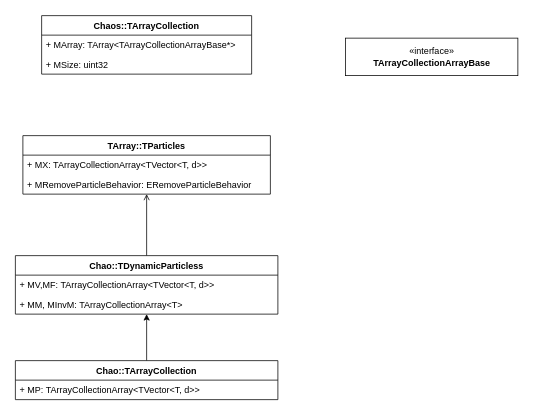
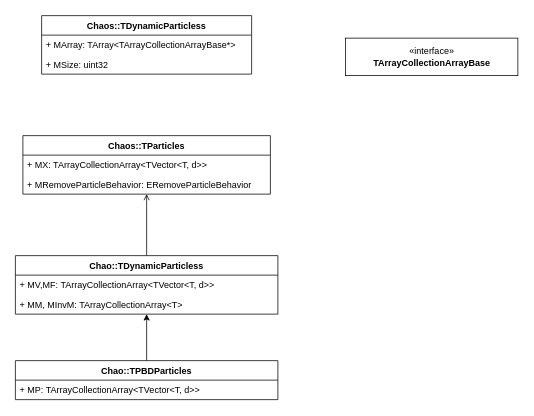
- <mxCell id="3" value="Chaos::TArrayCollection" style="swimlane;fontStyle=1;childLayout=stackLayout;horizontal=1;startSize=26;fillColor=none;horizontalStack=0;resizeParent=1;resizeParentMax=0;resizeLast=0;collapsible=1;marginBottom=0;" vertex="1" parent="1"><mxGeometry x="55" y="20" width="280" height="78" as="geometry" /></mxCell>
+ <mxCell id="3" value="Chaos::TDynamicParticless" style="swimlane;fontStyle=1;childLayout=stackLayout;horizontal=1;startSize=26;fillColor=none;horizontalStack=0;resizeParent=1;resizeParentMax=0;resizeLast=0;collapsible=1;marginBottom=0;" vertex="1" parent="1"><mxGeometry x="55" y="20" width="280" height="78" as="geometry" /></mxCell>
- <mxCell id="6" value="TArray::TParticles" style="swimlane;fontStyle=1;childLayout=stackLayout;horizontal=1;startSize=26;fillColor=none;horizontalStack=0;resizeParent=1;resizeParentMax=0;resizeLast=0;collapsible=1;marginBottom=0;" vertex="1" parent="1"><mxGeometry x="30" y="180" width="330" height="78" as="geometry" /></mxCell>
+ <mxCell id="6" value="Chaos::TParticles" style="swimlane;fontStyle=1;childLayout=stackLayout;horizontal=1;startSize=26;fillColor=none;horizontalStack=0;resizeParent=1;resizeParentMax=0;resizeLast=0;collapsible=1;marginBottom=0;" vertex="1" parent="1"><mxGeometry x="30" y="180" width="330" height="78" as="geometry" /></mxCell>
- <mxCell id="14" value="Chao::TArrayCollection" style="swimlane;fontStyle=1;align=center;verticalAlign=top;childLayout=stackLayout;horizontal=1;startSize=26;horizontalStack=0;resizeParent=1;resizeParentMax=0;resizeLast=0;collapsible=1;marginBottom=0;" vertex="1" parent="1"><mxGeometry x="20" y="480" width="350" height="52" as="geometry" /></mxCell>
+ <mxCell id="14" value="Chao::TPBDParticles" style="swimlane;fontStyle=1;align=center;verticalAlign=top;childLayout=stackLayout;horizontal=1;startSize=26;horizontalStack=0;resizeParent=1;resizeParentMax=0;resizeLast=0;collapsible=1;marginBottom=0;" vertex="1" parent="1"><mxGeometry x="20" y="480" width="350" height="52" as="geometry" /></mxCell>
